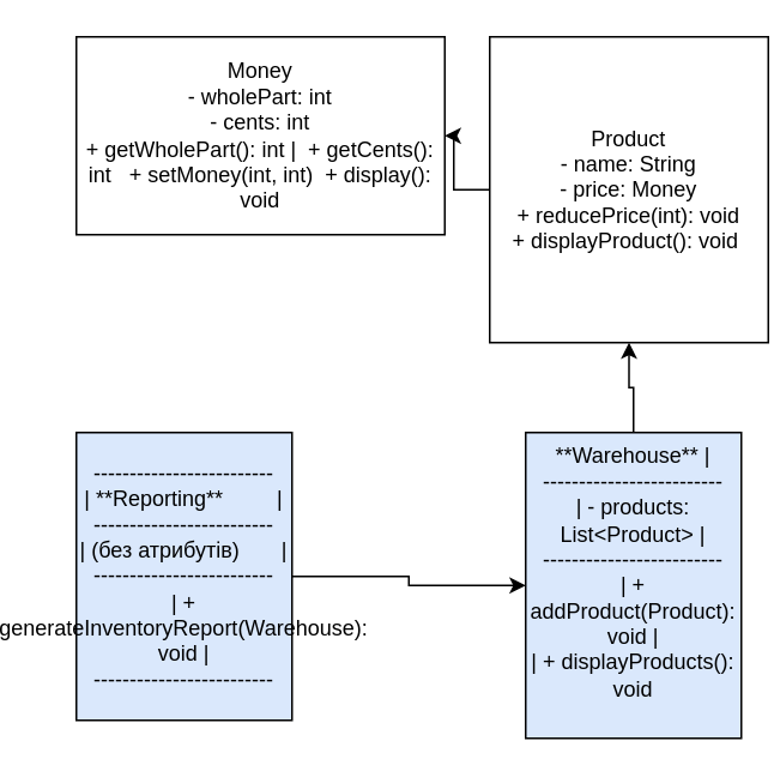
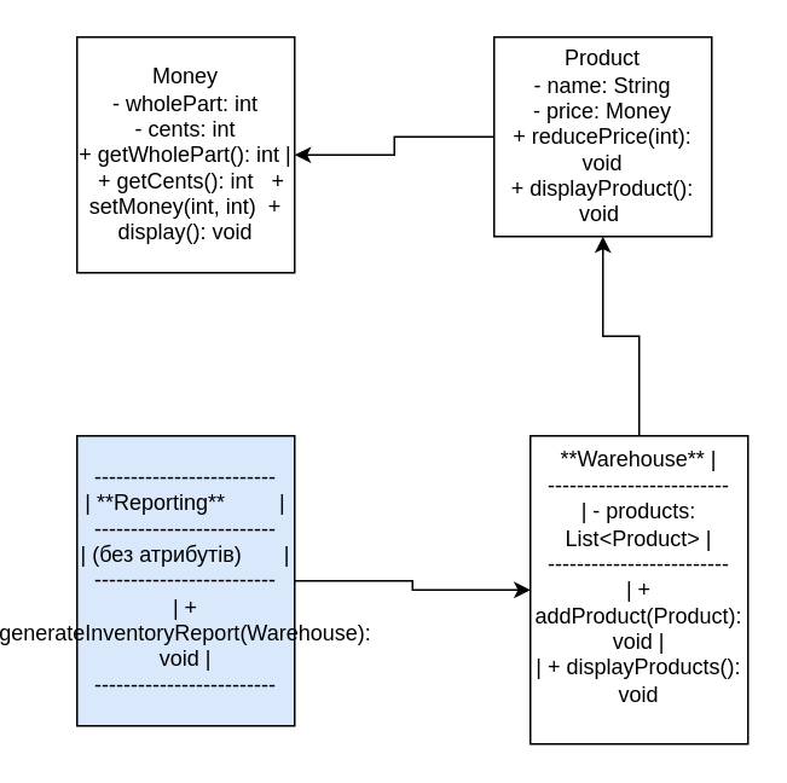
- <mxCell id="2" value="Money&lt;div&gt;- wholePart: &lt;span class=&quot;hljs-type&quot;&gt;int&lt;br&gt;- cents: &lt;span class=&quot;hljs-type&quot;&gt;int&lt;br&gt;+ getWholePart(): &lt;span class=&quot;hljs-type&quot;&gt;int&lt;/span&gt;  |&amp;nbsp; + getCents(): &lt;span class=&quot;hljs-type&quot;&gt;int&lt;/span&gt;&amp;nbsp; &amp;nbsp;+ setMoney(&lt;span class=&quot;hljs-type&quot;&gt;int&lt;/span&gt;, &lt;span class=&quot;hljs-type&quot;&gt;int&lt;/span&gt;)&amp;nbsp; + display(): &lt;span class=&quot;hljs-type&quot;&gt;void&lt;/span&gt;&lt;/span&gt;&lt;/span&gt;&lt;/div&gt;" style="rounded=0;whiteSpace=wrap;html=1;" vertex="1" parent="1"><mxGeometry x="20" y="20" width="205" height="110" as="geometry" /></mxCell>
+ <mxCell id="2" value="Money&lt;div&gt;- wholePart: &lt;span class=&quot;hljs-type&quot;&gt;int&lt;br&gt;- cents: &lt;span class=&quot;hljs-type&quot;&gt;int&lt;br&gt;+ getWholePart(): &lt;span class=&quot;hljs-type&quot;&gt;int&lt;/span&gt;  |&amp;nbsp; + getCents(): &lt;span class=&quot;hljs-type&quot;&gt;int&lt;/span&gt;&amp;nbsp; &amp;nbsp;+ setMoney(&lt;span class=&quot;hljs-type&quot;&gt;int&lt;/span&gt;, &lt;span class=&quot;hljs-type&quot;&gt;int&lt;/span&gt;)&amp;nbsp; + display(): &lt;span class=&quot;hljs-type&quot;&gt;void&lt;/span&gt;&lt;/span&gt;&lt;/span&gt;&lt;/div&gt;" style="rounded=0;whiteSpace=wrap;html=1;" vertex="1" parent="1"><mxGeometry x="20" y="20" width="120" height="130" as="geometry" /></mxCell>
- <mxCell id="4" value="Product&lt;br&gt;- name: String&lt;br&gt;- price: Money&lt;br&gt;+ reducePrice(int): void&lt;br&gt;+ displayProduct(): void&amp;nbsp;" style="rounded=0;whiteSpace=wrap;html=1;" vertex="1" parent="1"><mxGeometry x="250" y="20" width="155" height="170" as="geometry" /></mxCell>
+ <mxCell id="4" value="Product&lt;br&gt;- name: String&lt;br&gt;- price: Money&lt;br&gt;+ reducePrice(int): void&lt;br&gt;+ displayProduct(): void&amp;nbsp;" style="rounded=0;whiteSpace=wrap;html=1;" vertex="1" parent="1"><mxGeometry x="250" y="20" width="120" height="110" as="geometry" /></mxCell>
- <mxCell id="8" value="&#10;&lt;span class=&quot;hljs-section&quot;&gt;&lt;span class=&quot;hljs-strong&quot;&gt;**Warehouse**&lt;/span&gt;         |&#10;-------------------------&lt;/span&gt;&#10;&lt;span class=&quot;hljs-section&quot;&gt;| - products: List&lt;span class=&quot;language-xml&quot;&gt;&lt;span class=&quot;hljs-tag&quot;&gt;&amp;lt;&lt;span class=&quot;hljs-name&quot;&gt;Product&lt;/span&gt;&amp;gt;&lt;/span&gt;&lt;/span&gt; |&#10;-------------------------&lt;/span&gt;&#10;| + addProduct(Product): void  |&#10;&lt;span class=&quot;hljs-section&quot;&gt;| + displayProducts(): void &lt;/span&gt;&#10;&#10;" style="rounded=0;whiteSpace=wrap;html=1;fillColor=#dae8fc;" vertex="1" parent="1"><mxGeometry x="270" y="240" width="120" height="170" as="geometry" /></mxCell>
+ <mxCell id="8" value="&#10;&lt;span class=&quot;hljs-section&quot;&gt;&lt;span class=&quot;hljs-strong&quot;&gt;**Warehouse**&lt;/span&gt;         |&#10;-------------------------&lt;/span&gt;&#10;&lt;span class=&quot;hljs-section&quot;&gt;| - products: List&lt;span class=&quot;language-xml&quot;&gt;&lt;span class=&quot;hljs-tag&quot;&gt;&amp;lt;&lt;span class=&quot;hljs-name&quot;&gt;Product&lt;/span&gt;&amp;gt;&lt;/span&gt;&lt;/span&gt; |&#10;-------------------------&lt;/span&gt;&#10;| + addProduct(Product): void  |&#10;&lt;span class=&quot;hljs-section&quot;&gt;| + displayProducts(): void &lt;/span&gt;&#10;&#10;" style="rounded=0;whiteSpace=wrap;html=1;" vertex="1" parent="1"><mxGeometry x="270" y="240" width="120" height="170" as="geometry" /></mxCell>
